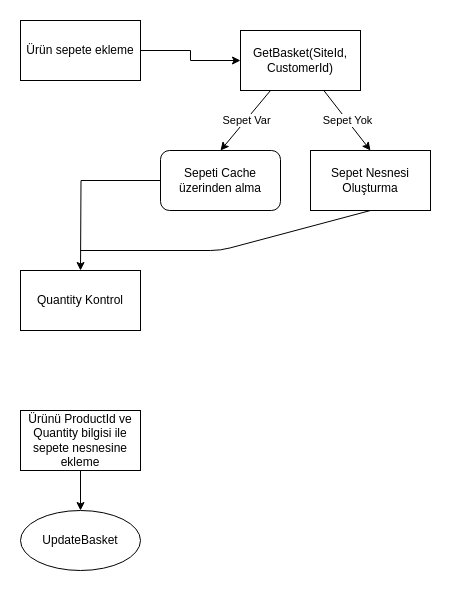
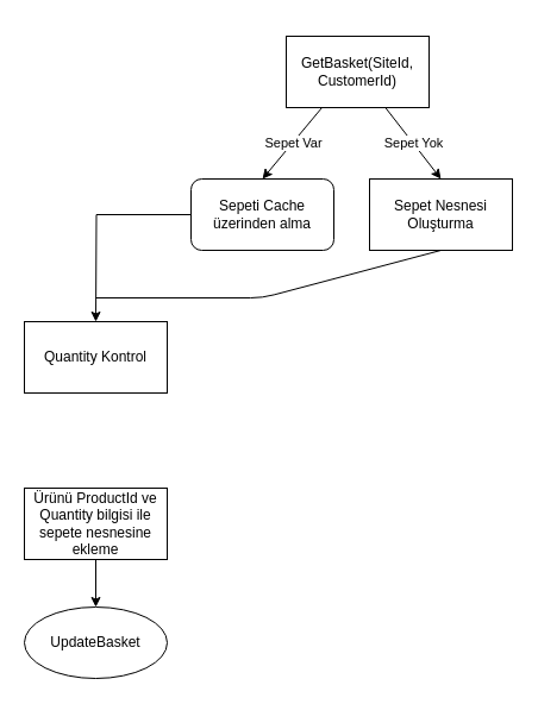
- <mxCell id="3" value="Ürün sepete ekleme" style="rounded=0;whiteSpace=wrap;html=1;" vertex="1" parent="1"><mxGeometry x="20" y="20" width="120" height="60" as="geometry" /></mxCell>
- <mxCell id="2" value="" style="edgeStyle=orthogonalEdgeStyle;rounded=0;orthogonalLoop=1;jettySize=auto;html=1;" edge="1" parent="1" source="3" target="14"><mxGeometry relative="1" as="geometry" /></mxCell>
